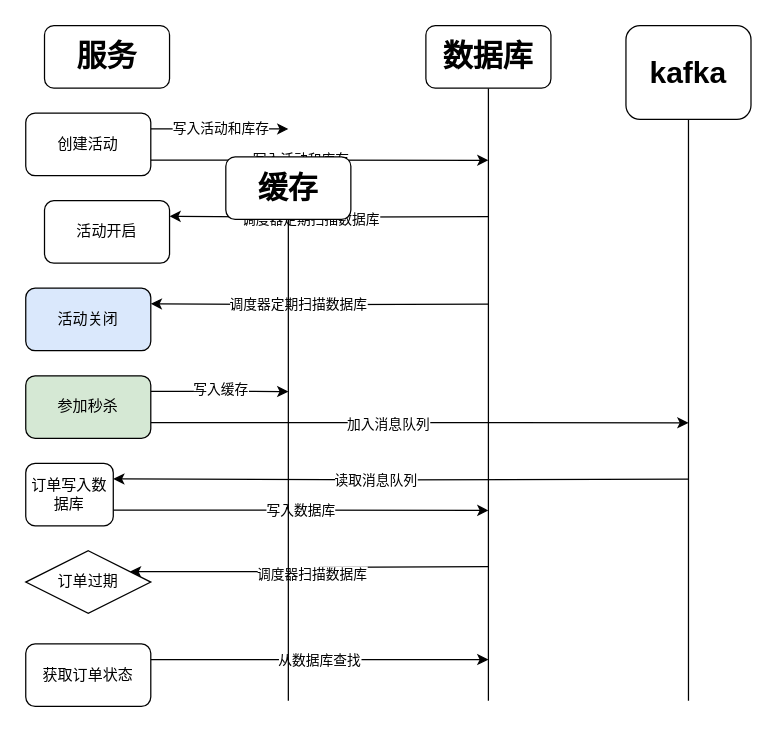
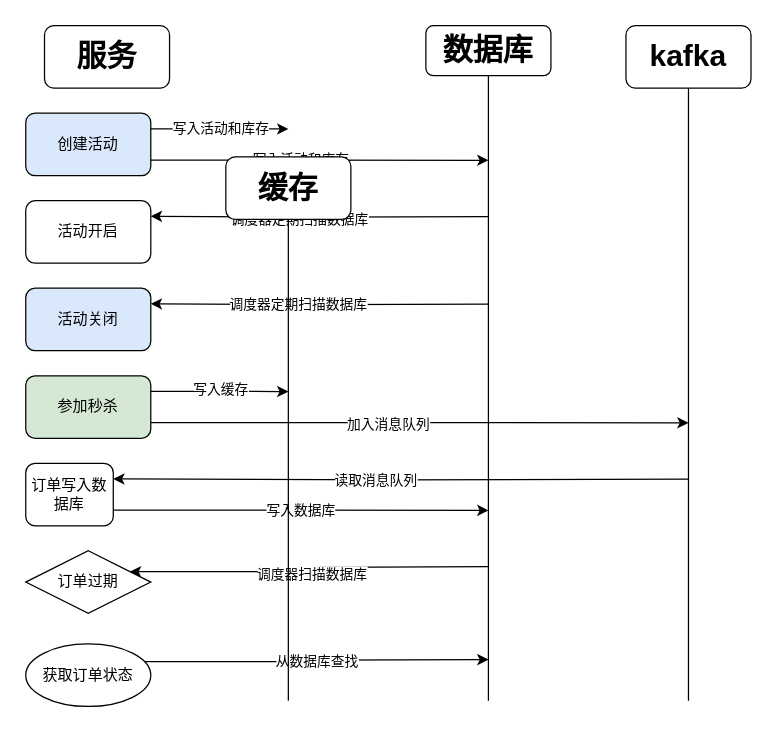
- <mxCell id="33" value="&lt;h1&gt;&lt;b&gt;数据库&lt;/b&gt;&lt;/h1&gt;" style="rounded=1;whiteSpace=wrap;html=1;" vertex="1" parent="1"><mxGeometry x="340" y="20" width="100" height="50" as="geometry" /></mxCell>
+ <mxCell id="33" value="&lt;h1&gt;&lt;b&gt;数据库&lt;/b&gt;&lt;/h1&gt;" style="rounded=1;whiteSpace=wrap;html=1;" vertex="1" parent="1"><mxGeometry x="340" y="20" width="100" height="40" as="geometry" /></mxCell>
- <mxCell id="35" value="&lt;h1&gt;&lt;b&gt;kafka&lt;/b&gt;&lt;/h1&gt;" style="rounded=1;whiteSpace=wrap;html=1;" vertex="1" parent="1"><mxGeometry x="500" y="20" width="100" height="75" as="geometry" /></mxCell>
+ <mxCell id="35" value="&lt;h1&gt;&lt;b&gt;kafka&lt;/b&gt;&lt;/h1&gt;" style="rounded=1;whiteSpace=wrap;html=1;" vertex="1" parent="1"><mxGeometry x="500" y="20" width="100" height="50" as="geometry" /></mxCell>
- <mxCell id="7" value="创建活动" style="rounded=1;whiteSpace=wrap;html=1;" vertex="1" parent="1"><mxGeometry x="20" y="90" width="100" height="50" as="geometry" /></mxCell>
+ <mxCell id="7" value="创建活动" style="rounded=1;whiteSpace=wrap;html=1;fillColor=#dae8fc;" vertex="1" parent="1"><mxGeometry x="20" y="90" width="100" height="50" as="geometry" /></mxCell>
- <mxCell id="10" value="活动开启" style="rounded=1;whiteSpace=wrap;html=1;" vertex="1" parent="1"><mxGeometry x="35" y="160" width="100" height="50" as="geometry" /></mxCell>
+ <mxCell id="10" value="活动开启" style="rounded=1;whiteSpace=wrap;html=1;" vertex="1" parent="1"><mxGeometry x="20" y="160" width="100" height="50" as="geometry" /></mxCell>
- <mxCell id="29" value="获取订单状态" style="rounded=1;whiteSpace=wrap;html=1;" vertex="1" parent="1"><mxGeometry x="20" y="514.5" width="100" height="50" as="geometry" /></mxCell>
+ <mxCell id="29" value="获取订单状态" style="ellipse;whiteSpace=wrap;html=1;" vertex="1" parent="1"><mxGeometry x="20" y="514.5" width="100" height="50" as="geometry" /></mxCell>
